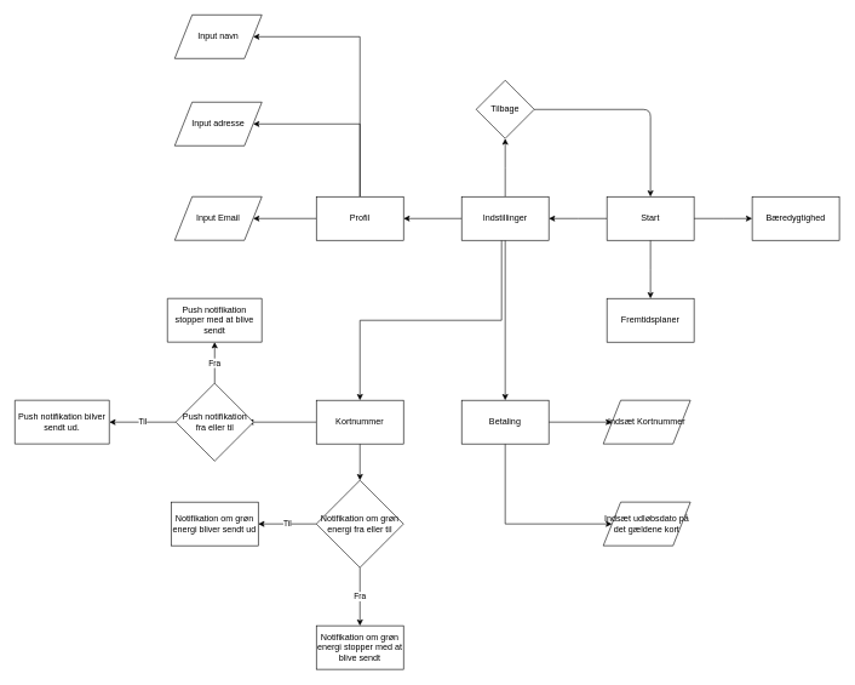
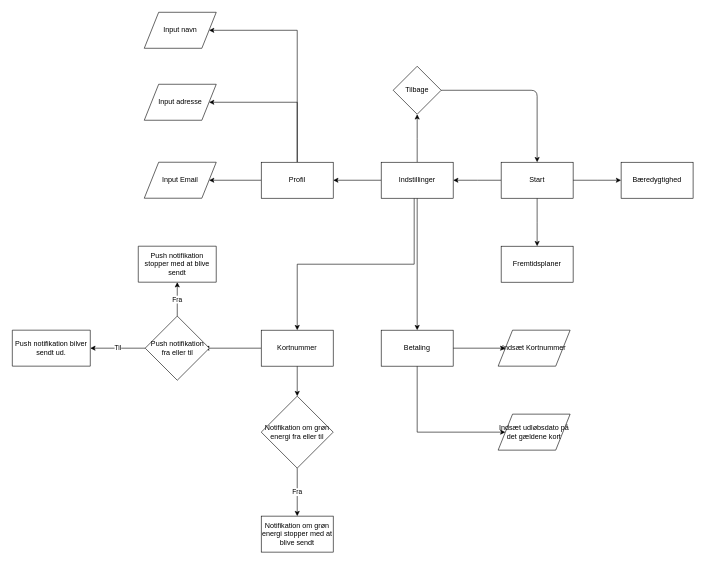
- <mxCell id="36" value="Notifikation&amp;nbsp;om grøn energi bliver&amp;nbsp;sendt ud" style="rounded=0;whiteSpace=wrap;html=1;" parent="1" vertex="1"><mxGeometry x="235" y="690" width="120" height="60" as="geometry" /></mxCell>
- <mxCell id="33" value="Til" style="edgeStyle=orthogonalEdgeStyle;rounded=0;orthogonalLoop=1;jettySize=auto;html=1;entryX=1;entryY=0.5;entryDx=0;entryDy=0;" parent="1" source="35" target="36" edge="1"><mxGeometry relative="1" as="geometry"><mxPoint x="355" y="720" as="targetPoint" /></mxGeometry></mxCell>
